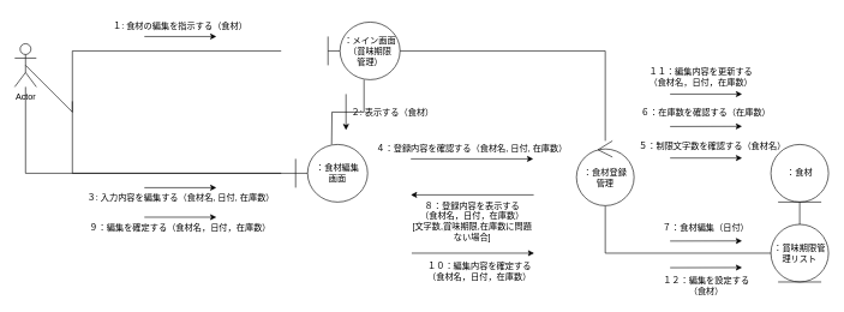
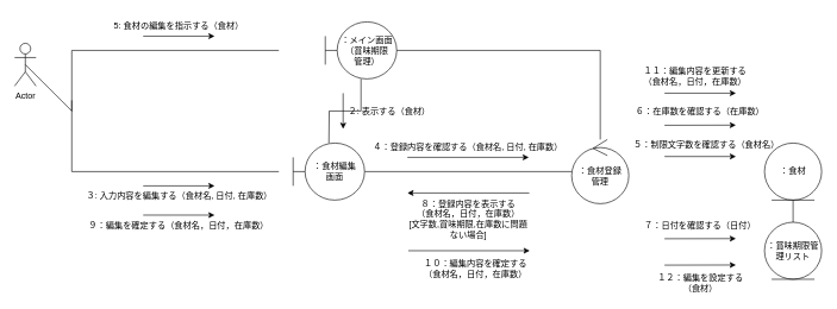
- <mxCell id="8" value="１: 食材の編集を指示する（食材）" style="text;html=1;align=center;verticalAlign=middle;whiteSpace=wrap;rounded=0;" vertex="1" parent="1"><mxGeometry x="120" y="20" width="260" height="30" as="geometry" /></mxCell>
+ <mxCell id="8" value="5: 食材の編集を指示する（食材）" style="text;html=1;align=center;verticalAlign=middle;whiteSpace=wrap;rounded=0;" vertex="1" parent="1"><mxGeometry x="120" y="20" width="260" height="30" as="geometry" /></mxCell>
- <mxCell id="4" style="edgeStyle=orthogonalEdgeStyle;rounded=0;orthogonalLoop=1;jettySize=auto;html=1;endArrow=none;endFill=0;" edge="1" parent="1" source="5" target="2"><mxGeometry relative="1" as="geometry" /></mxCell>
+ <mxCell id="4" style="edgeStyle=orthogonalEdgeStyle;rounded=0;orthogonalLoop=1;jettySize=auto;html=1;endArrow=none;endFill=0;" edge="1" parent="1" source="5" target="17"><mxGeometry relative="1" as="geometry" /></mxCell>
- <mxCell id="27" value="７：食材編集（日付）" style="text;html=1;align=center;verticalAlign=middle;whiteSpace=wrap;rounded=0;" vertex="1" parent="1"><mxGeometry x="850" y="300.5" width="260" height="30" as="geometry" /></mxCell>
+ <mxCell id="27" value="７：日付を確認する（日付）" style="text;html=1;align=center;verticalAlign=middle;whiteSpace=wrap;rounded=0;" vertex="1" parent="1"><mxGeometry x="850" y="300.5" width="260" height="30" as="geometry" /></mxCell>
- <mxCell id="16" style="edgeStyle=orthogonalEdgeStyle;rounded=0;orthogonalLoop=1;jettySize=auto;html=1;entryX=0;entryY=0.5;entryDx=0;entryDy=0;endArrow=none;endFill=0;" edge="1" parent="1" source="17" target="35"><mxGeometry relative="1" as="geometry"><Array as="points"><mxPoint x="840" y="351" /></Array></mxGeometry></mxCell>
